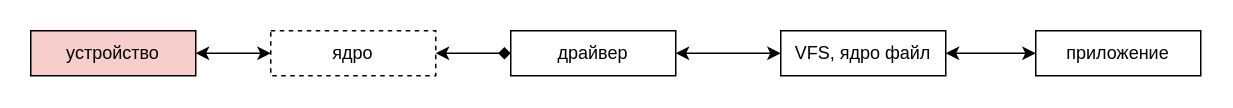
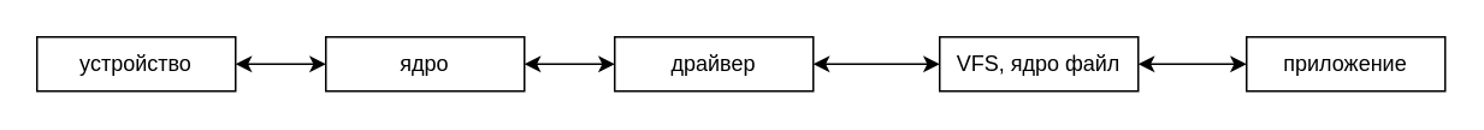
- <mxCell id="3" value="устройство" style="rounded=0;whiteSpace=wrap;html=1;fillColor=#f8cecc;" vertex="1" parent="1"><mxGeometry x="20" y="20" width="110" height="30" as="geometry" /></mxCell>
+ <mxCell id="3" value="устройство" style="rounded=0;whiteSpace=wrap;html=1;" vertex="1" parent="1"><mxGeometry x="20" y="20" width="110" height="30" as="geometry" /></mxCell>
- <mxCell id="5" value="ядро" style="rounded=0;whiteSpace=wrap;html=1;dashed=1;" vertex="1" parent="1"><mxGeometry x="180" y="20" width="110" height="30" as="geometry" /></mxCell>
+ <mxCell id="5" value="ядро" style="rounded=0;whiteSpace=wrap;html=1;" vertex="1" parent="1"><mxGeometry x="180" y="20" width="110" height="30" as="geometry" /></mxCell>
- <mxCell id="4" style="edgeStyle=orthogonalEdgeStyle;rounded=0;orthogonalLoop=1;jettySize=auto;html=1;startArrow=classic;startFill=1;endArrow=diamond;" edge="1" parent="1" source="5" target="7"><mxGeometry relative="1" as="geometry" /></mxCell>
+ <mxCell id="4" style="edgeStyle=orthogonalEdgeStyle;rounded=0;orthogonalLoop=1;jettySize=auto;html=1;startArrow=classic;startFill=1;" edge="1" parent="1" source="5" target="7"><mxGeometry relative="1" as="geometry" /></mxCell>
